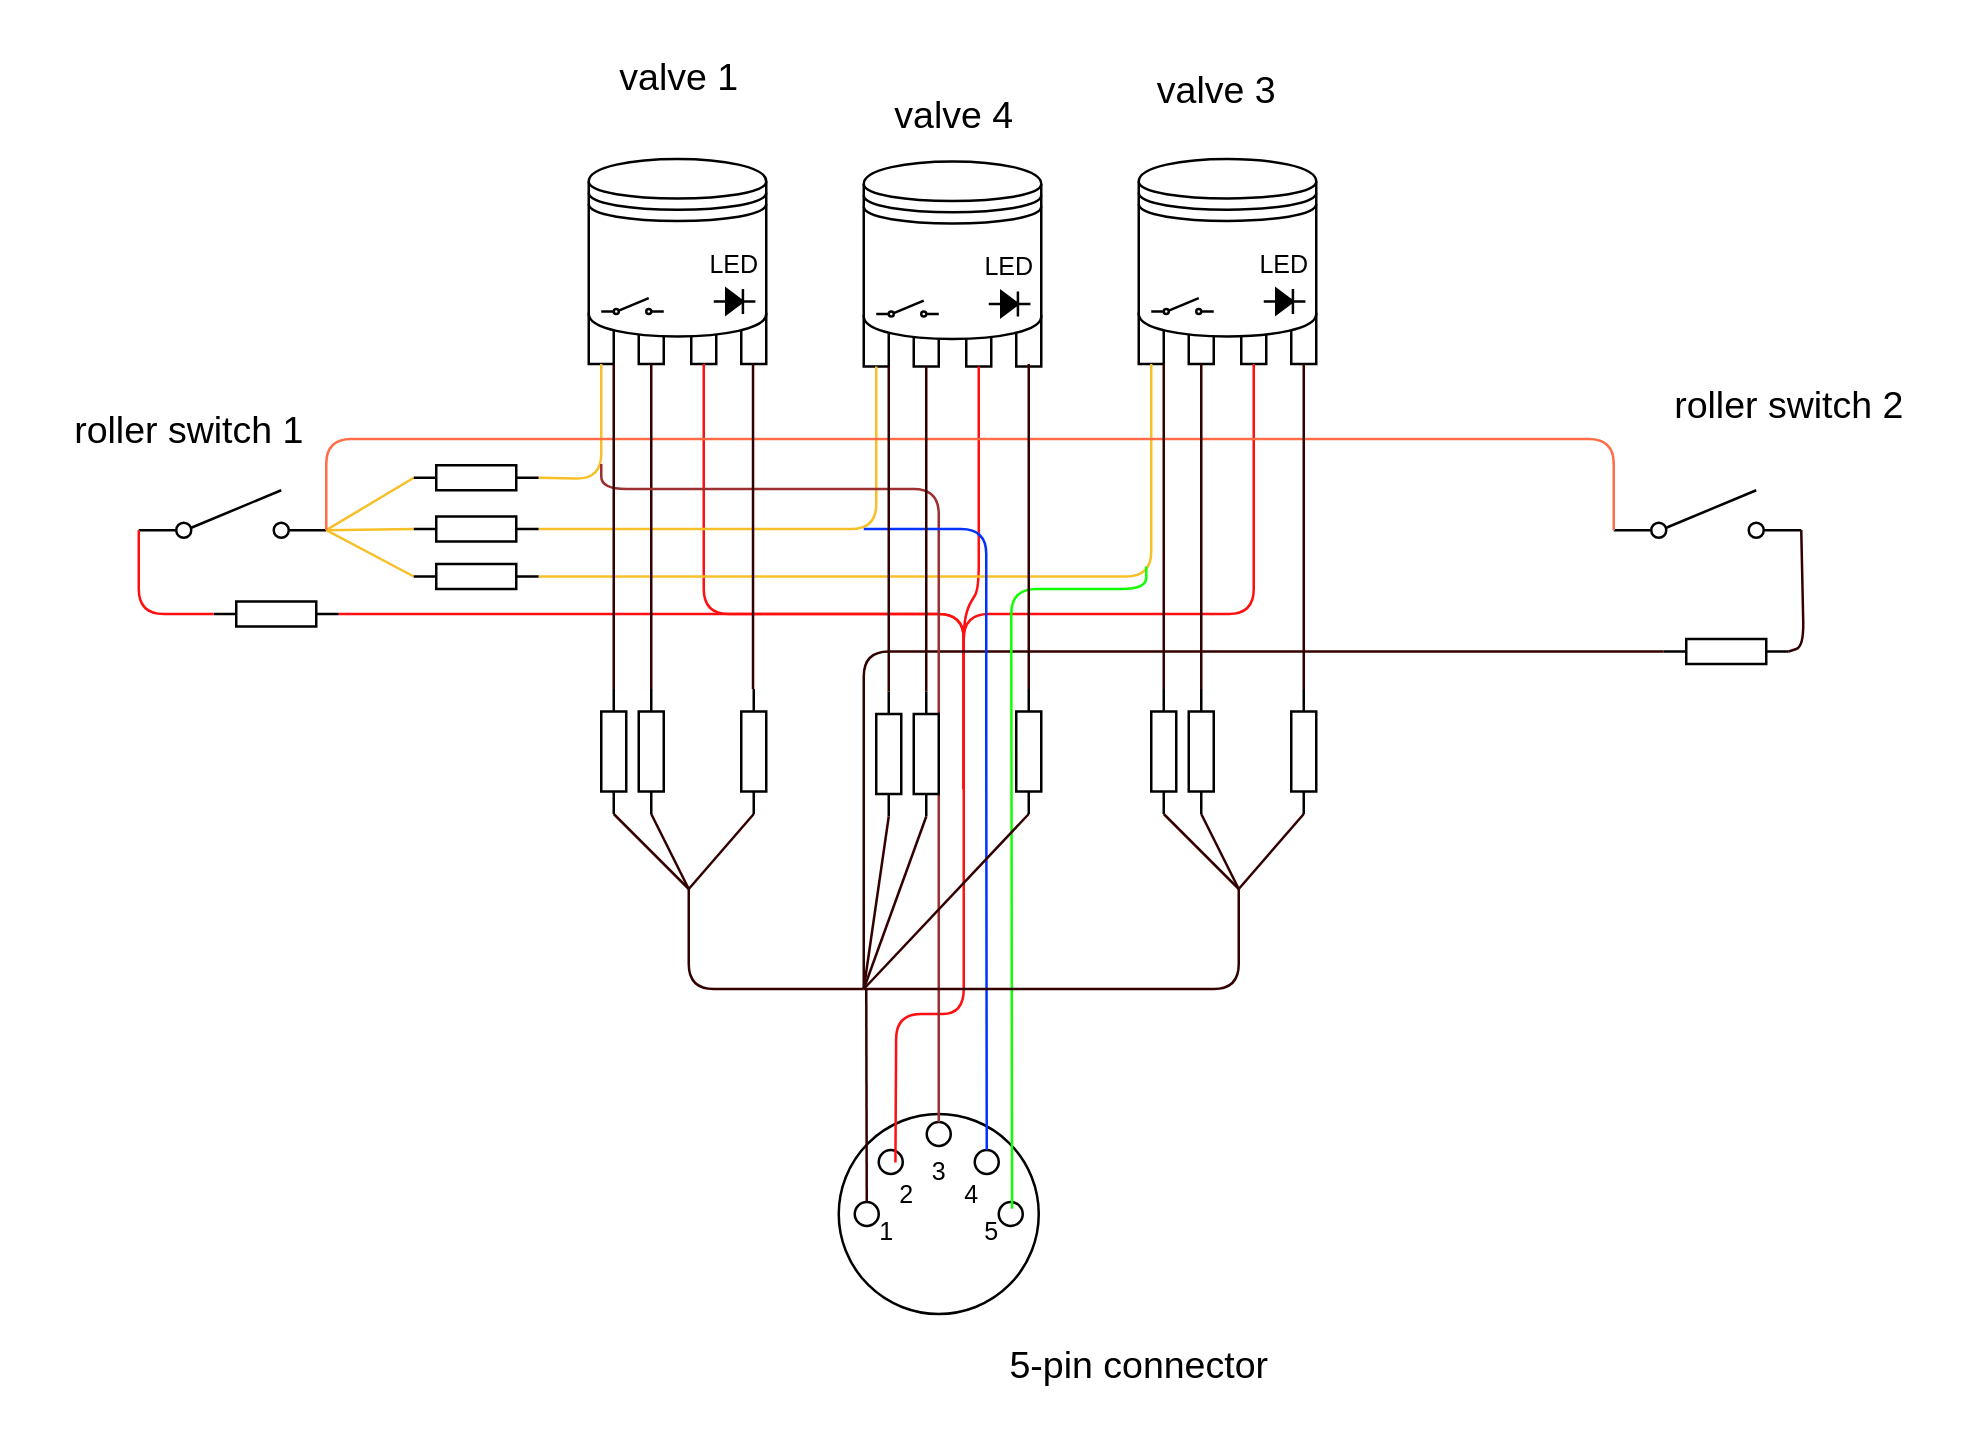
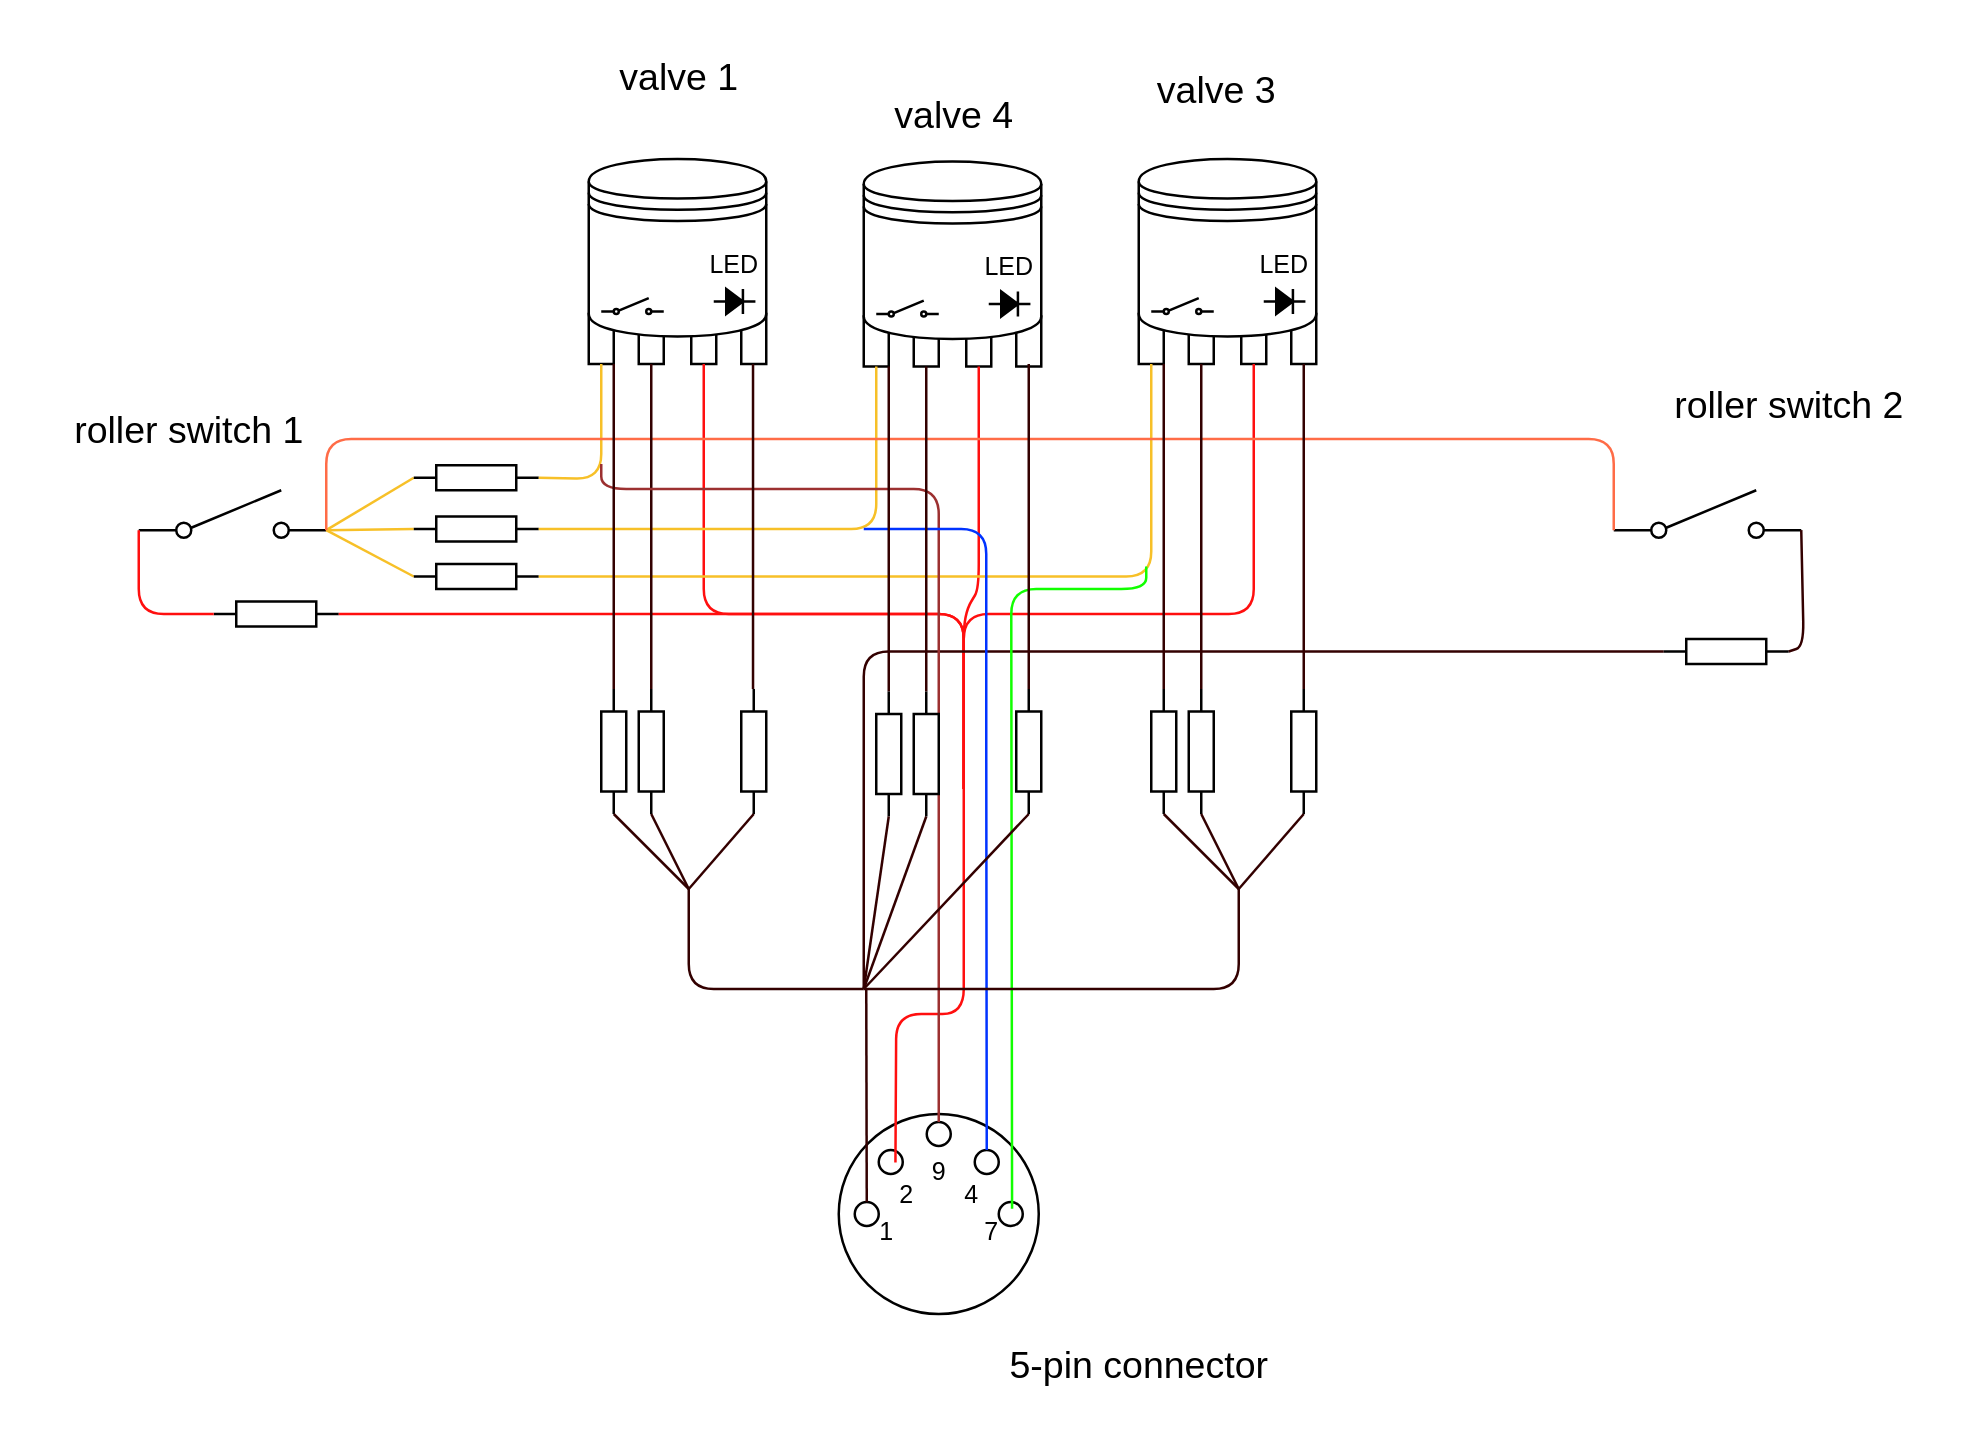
- <mxCell id="16" value="&lt;font style=&quot;font-size: 10px;&quot;&gt;3&lt;/font&gt;" style="text;html=1;align=center;verticalAlign=middle;resizable=0;points=[];autosize=1;fontSize=10;" vertex="1" parent="7"><mxGeometry x="29.999" y="12.798" width="20" height="20" as="geometry" /></mxCell>
+ <mxCell id="16" value="&lt;font style=&quot;font-size: 10px;&quot;&gt;9&lt;/font&gt;" style="text;html=1;align=center;verticalAlign=middle;resizable=0;points=[];autosize=1;fontSize=10;" vertex="1" parent="7"><mxGeometry x="29.999" y="12.798" width="20" height="20" as="geometry" /></mxCell>
- <mxCell id="18" value="&lt;font style=&quot;font-size: 10px;&quot;&gt;5&lt;/font&gt;" style="text;html=1;align=center;verticalAlign=middle;resizable=0;points=[];autosize=1;fontSize=10;" vertex="1" parent="7"><mxGeometry x="51.209" y="36.984" width="20" height="20" as="geometry" /></mxCell>
+ <mxCell id="18" value="&lt;font style=&quot;font-size: 10px;&quot;&gt;7&lt;/font&gt;" style="text;html=1;align=center;verticalAlign=middle;resizable=0;points=[];autosize=1;fontSize=10;" vertex="1" parent="7"><mxGeometry x="51.209" y="36.984" width="20" height="20" as="geometry" /></mxCell>
